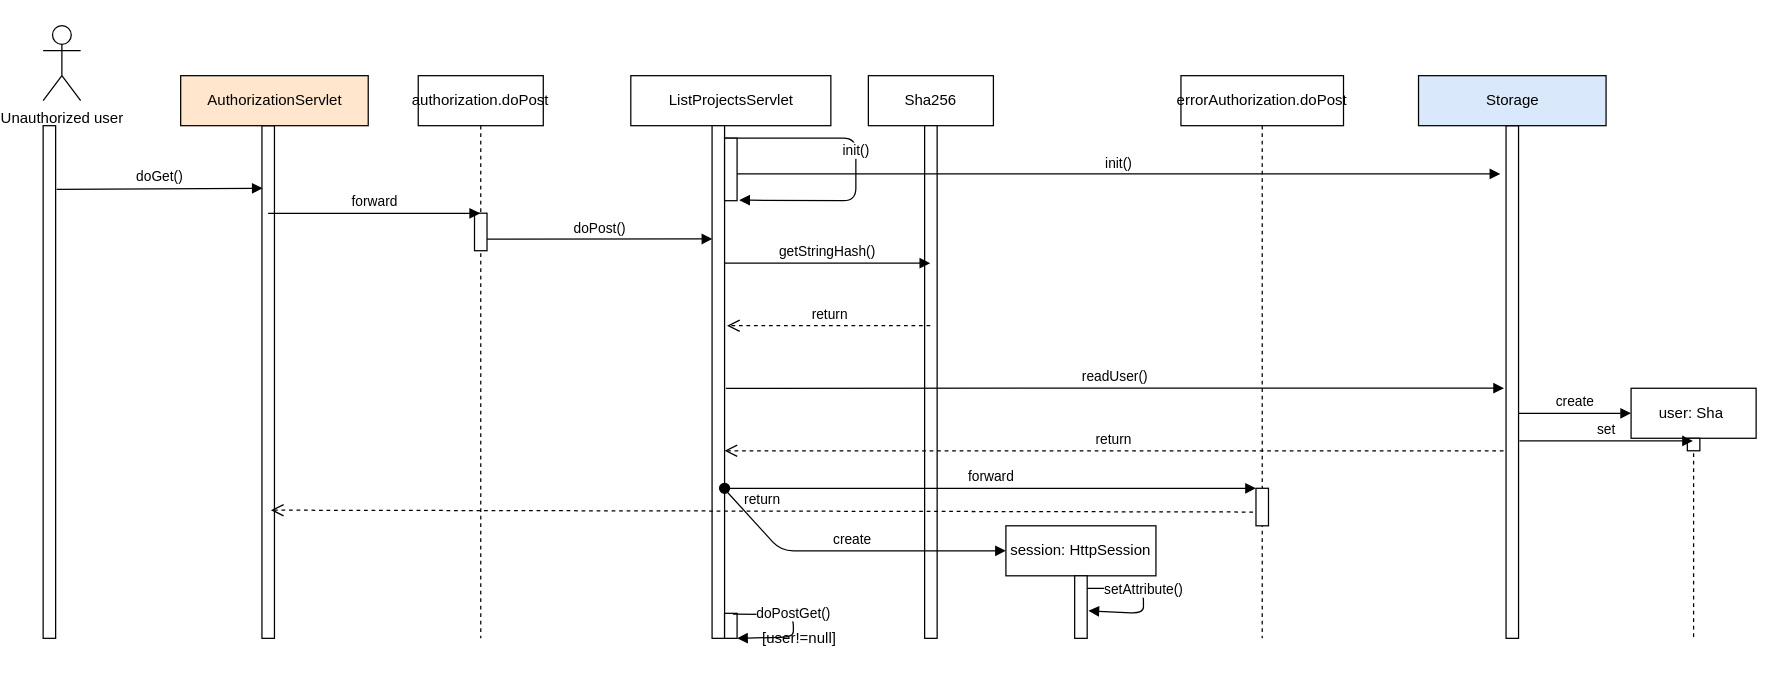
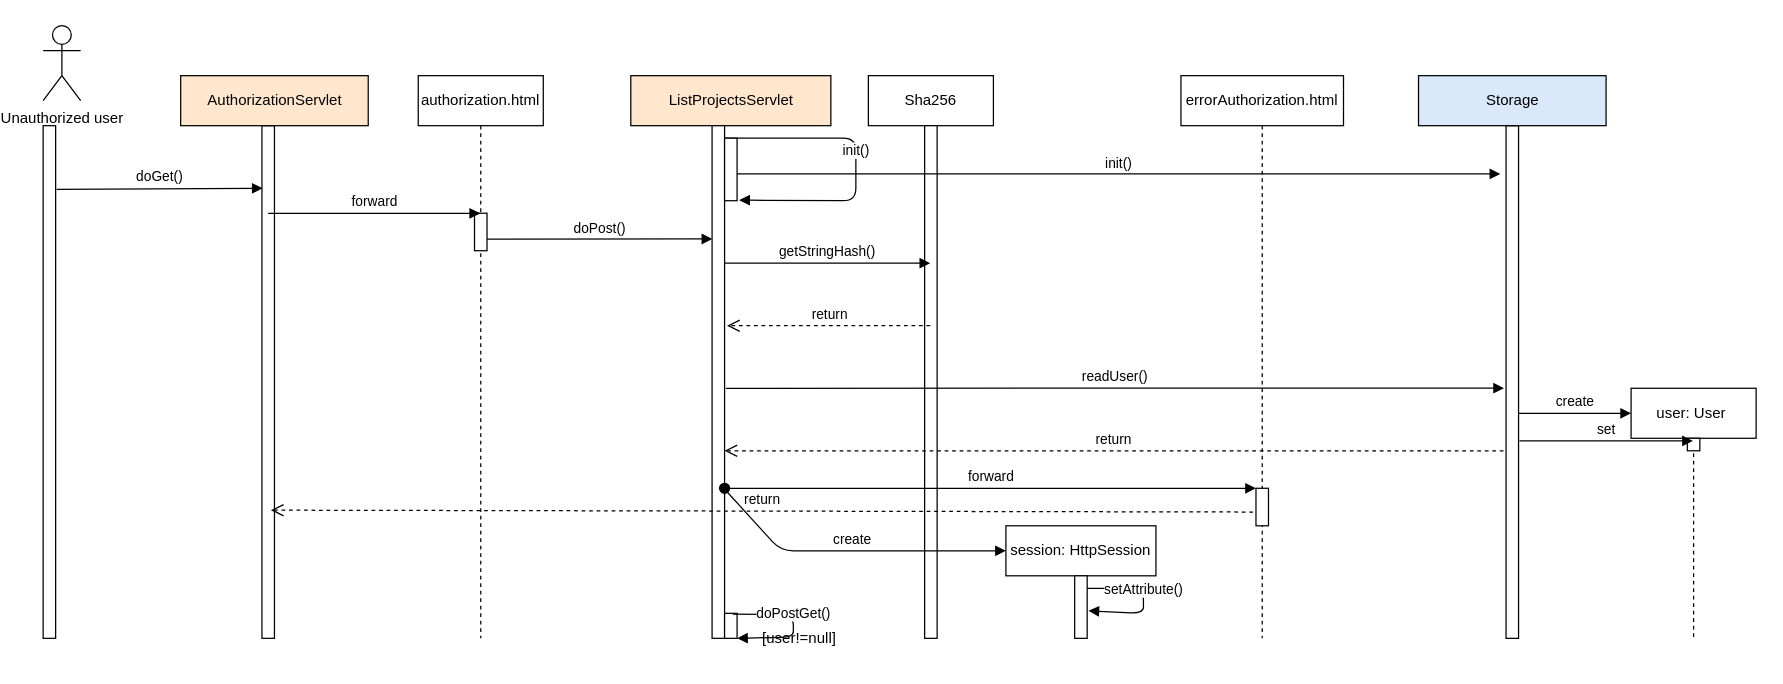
- <mxCell id="26" value="authorization.doPost" style="shape=umlLifeline;perimeter=lifelinePerimeter;whiteSpace=wrap;html=1;container=1;collapsible=0;recursiveResize=0;outlineConnect=0;" vertex="1" parent="1"><mxGeometry x="320" y="60" width="100" height="450" as="geometry" /></mxCell>
+ <mxCell id="26" value="authorization.html" style="shape=umlLifeline;perimeter=lifelinePerimeter;whiteSpace=wrap;html=1;container=1;collapsible=0;recursiveResize=0;outlineConnect=0;" vertex="1" parent="1"><mxGeometry x="320" y="60" width="100" height="450" as="geometry" /></mxCell>
- <mxCell id="4" value="ListProjectsServlet" style="html=1;" parent="1" vertex="1"><mxGeometry x="490" y="60" width="160" height="40" as="geometry" /></mxCell>
+ <mxCell id="4" value="ListProjectsServlet" style="html=1;fillColor=#ffe6cc;" parent="1" vertex="1"><mxGeometry x="490" y="60" width="160" height="40" as="geometry" /></mxCell>
- <mxCell id="33" value="errorAuthorization.doPost" style="shape=umlLifeline;perimeter=lifelinePerimeter;whiteSpace=wrap;html=1;container=1;collapsible=0;recursiveResize=0;outlineConnect=0;" vertex="1" parent="1"><mxGeometry x="930" y="60" width="130" height="450" as="geometry" /></mxCell>
+ <mxCell id="33" value="errorAuthorization.html" style="shape=umlLifeline;perimeter=lifelinePerimeter;whiteSpace=wrap;html=1;container=1;collapsible=0;recursiveResize=0;outlineConnect=0;" vertex="1" parent="1"><mxGeometry x="930" y="60" width="130" height="450" as="geometry" /></mxCell>
- <mxCell id="14" value="user: Sha&amp;nbsp;" style="shape=umlLifeline;perimeter=lifelinePerimeter;whiteSpace=wrap;html=1;container=1;collapsible=0;recursiveResize=0;outlineConnect=0;size=40;" parent="1" vertex="1"><mxGeometry x="1290" y="310" width="100" height="200" as="geometry" /></mxCell>
+ <mxCell id="14" value="user: User&amp;nbsp;" style="shape=umlLifeline;perimeter=lifelinePerimeter;whiteSpace=wrap;html=1;container=1;collapsible=0;recursiveResize=0;outlineConnect=0;size=40;" parent="1" vertex="1"><mxGeometry x="1290" y="310" width="100" height="200" as="geometry" /></mxCell>
